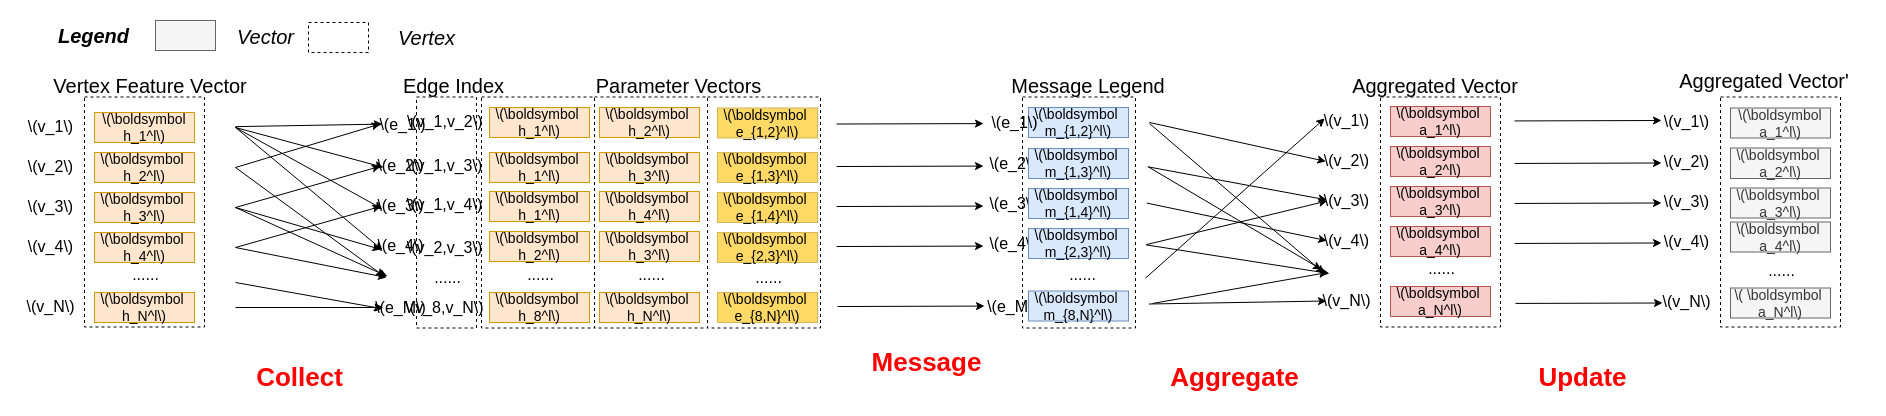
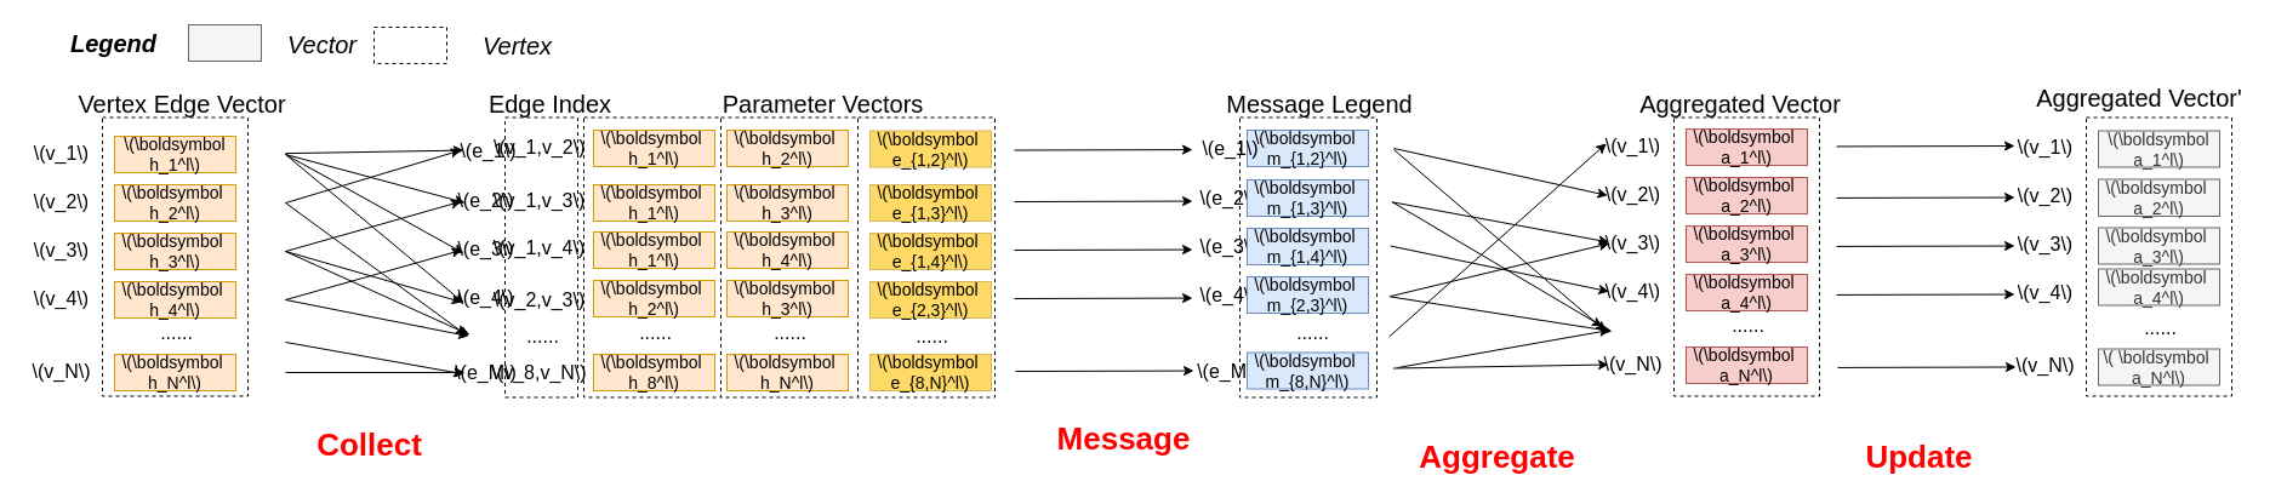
- <mxCell id="18" value="Vertex Feature Vector" style="text;html=1;strokeColor=none;fillColor=none;align=center;verticalAlign=middle;whiteSpace=wrap;rounded=0;fontSize=20;fontFamily=Arial;" parent="1" vertex="1"><mxGeometry x="50" y="74.5" width="200" height="20" as="geometry" /></mxCell>
+ <mxCell id="18" value="Vertex Edge Vector" style="text;html=1;strokeColor=none;fillColor=none;align=center;verticalAlign=middle;whiteSpace=wrap;rounded=0;fontSize=20;fontFamily=Arial;" parent="1" vertex="1"><mxGeometry x="50" y="74.5" width="200" height="20" as="geometry" /></mxCell>
- <mxCell id="40" value="Collect" style="text;html=1;align=center;verticalAlign=middle;resizable=0;points=[];autosize=1;fontSize=26;fontStyle=1;fontColor=#FF0000;fontFamily=Arial;" parent="1" vertex="1"><mxGeometry x="250" y="359" width="97" height="35" as="geometry" /></mxCell>
+ <mxCell id="40" value="Collect" style="text;html=1;align=center;verticalAlign=middle;resizable=0;points=[];autosize=1;fontSize=26;fontStyle=1;fontColor=#FF0000;fontFamily=Arial;" parent="1" vertex="1"><mxGeometry x="255" y="349" width="97" height="35" as="geometry" /></mxCell>
